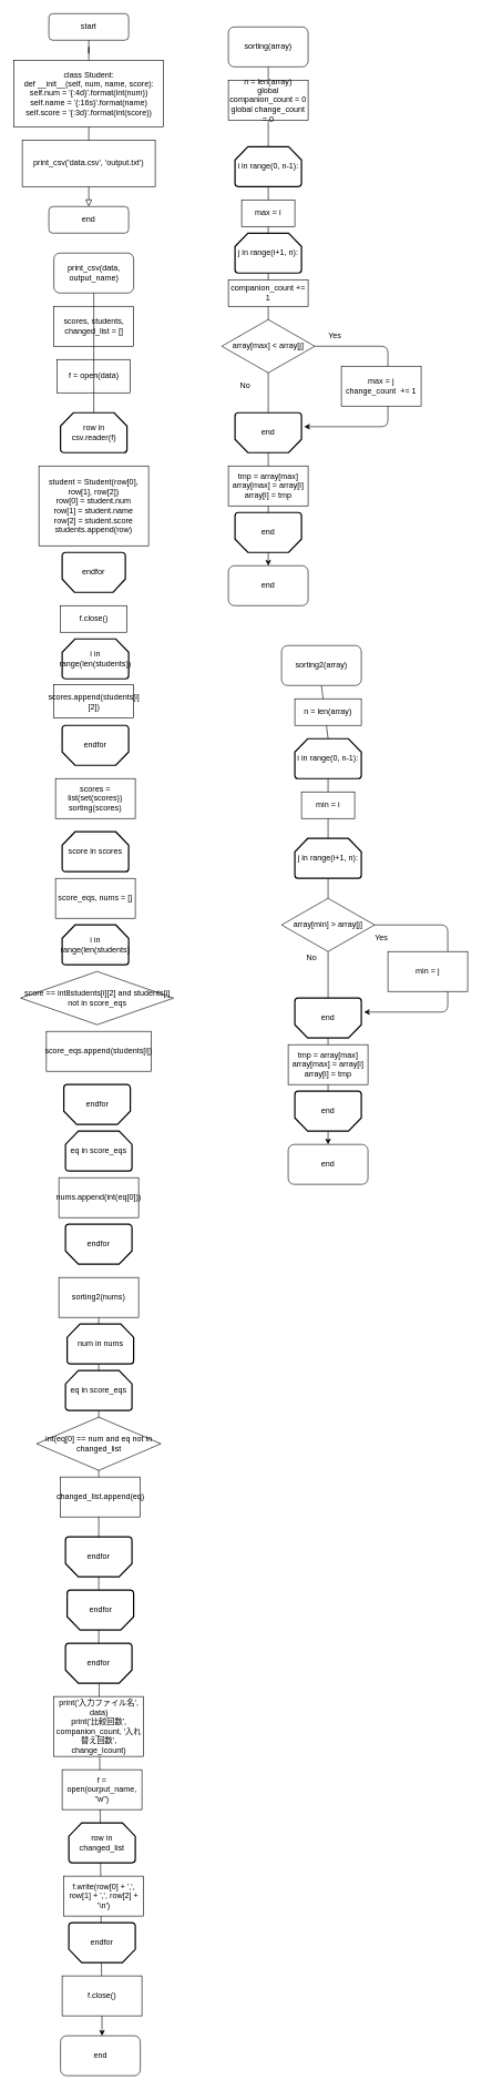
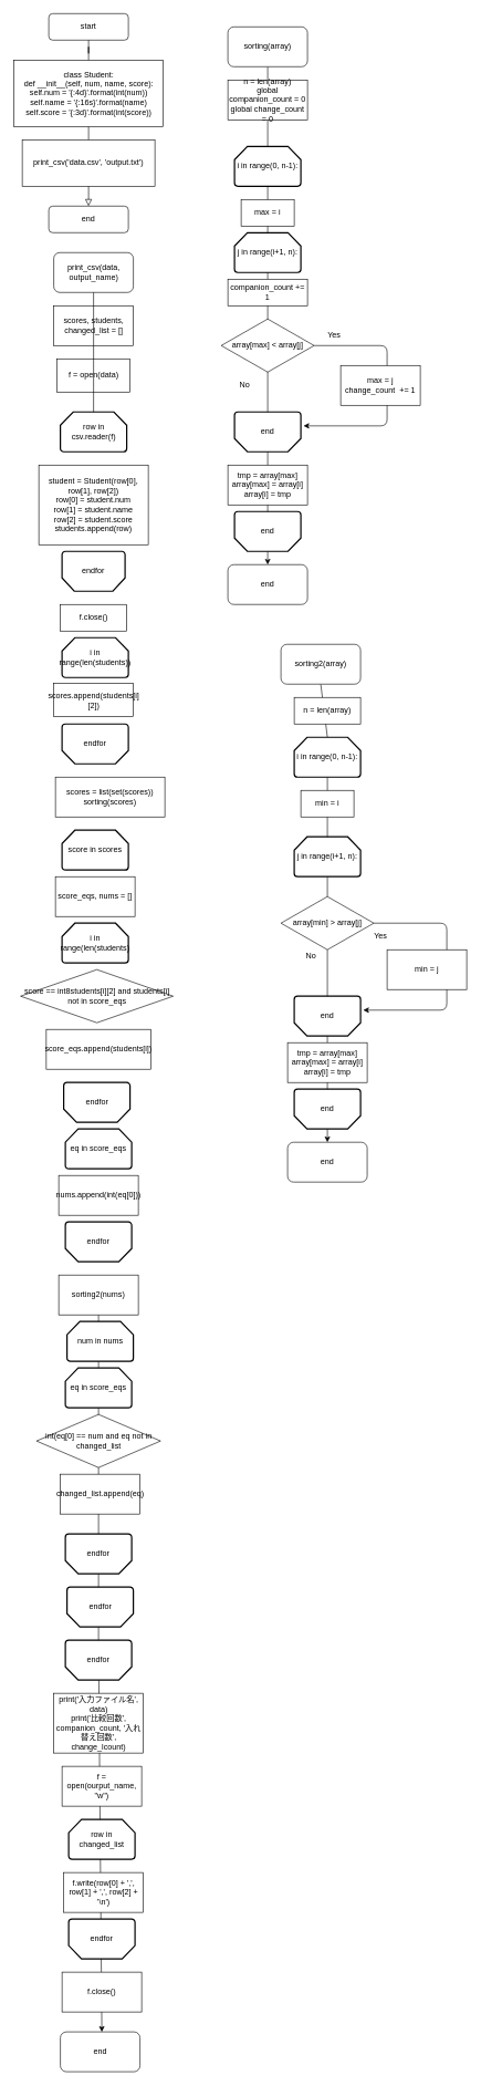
- <mxCell id="53" value="scores = list(set(scores))&lt;br&gt;sorting(scores)" style="rounded=0;whiteSpace=wrap;html=1;" vertex="1" parent="1"><mxGeometry x="83" y="1170" width="120" height="60" as="geometry" /></mxCell>
+ <mxCell id="53" value="scores = list(set(scores))&lt;br&gt;sorting(scores)" style="rounded=0;whiteSpace=wrap;html=1;" vertex="1" parent="1"><mxGeometry x="83" y="1170" width="165" height="60" as="geometry" /></mxCell>
